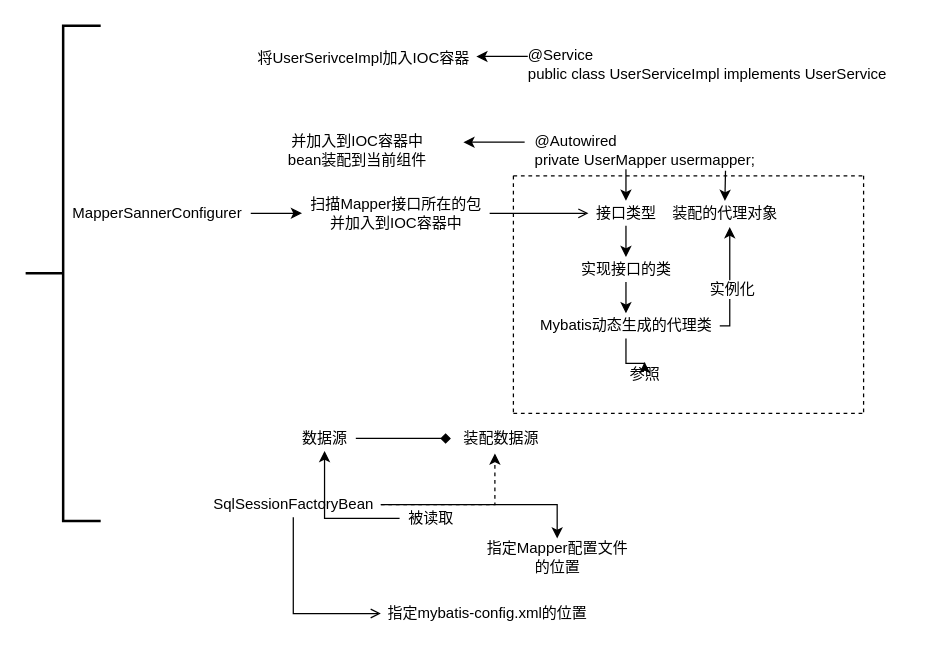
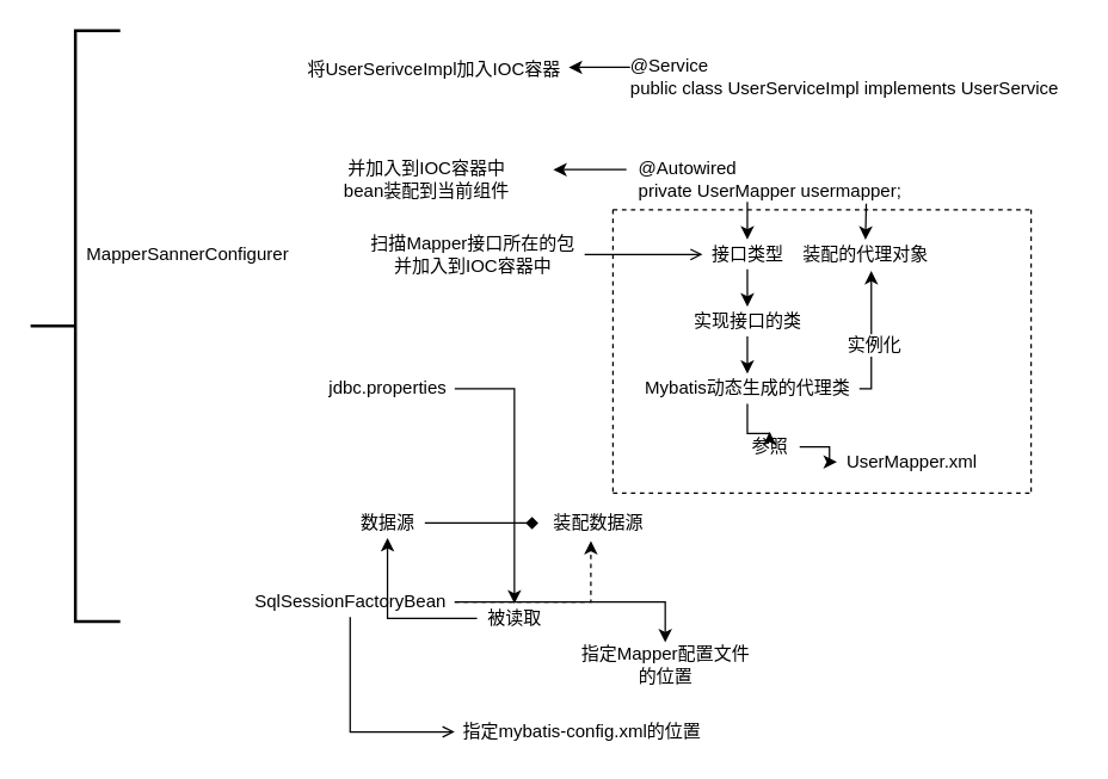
- <mxCell id="22" style="edgeStyle=orthogonalEdgeStyle;rounded=0;orthogonalLoop=1;jettySize=auto;html=1;" edge="1" parent="1" source="23" target="25"><mxGeometry relative="1" as="geometry" /></mxCell>
+ <mxCell id="27" value="jdbc.properties" style="text;html=1;align=center;verticalAlign=middle;resizable=0;points=[];autosize=1;" vertex="1" parent="1"><mxGeometry x="214" y="250" width="90" height="20" as="geometry" /></mxCell>
+ <mxCell id="15" style="edgeStyle=orthogonalEdgeStyle;rounded=0;orthogonalLoop=1;jettySize=auto;html=1;" edge="1" parent="1" source="16" target="17"><mxGeometry relative="1" as="geometry" /></mxCell>
+ <mxCell id="26" style="edgeStyle=orthogonalEdgeStyle;rounded=0;orthogonalLoop=1;jettySize=auto;html=1;" edge="1" parent="1" source="27" target="29"><mxGeometry relative="1" as="geometry" /></mxCell>
+ <mxCell id="17" value="UserMapper.xml" style="text;html=1;align=center;verticalAlign=middle;resizable=0;points=[];autosize=1;" vertex="1" parent="1"><mxGeometry x="560" y="299" width="100" height="20" as="geometry" /></mxCell>
